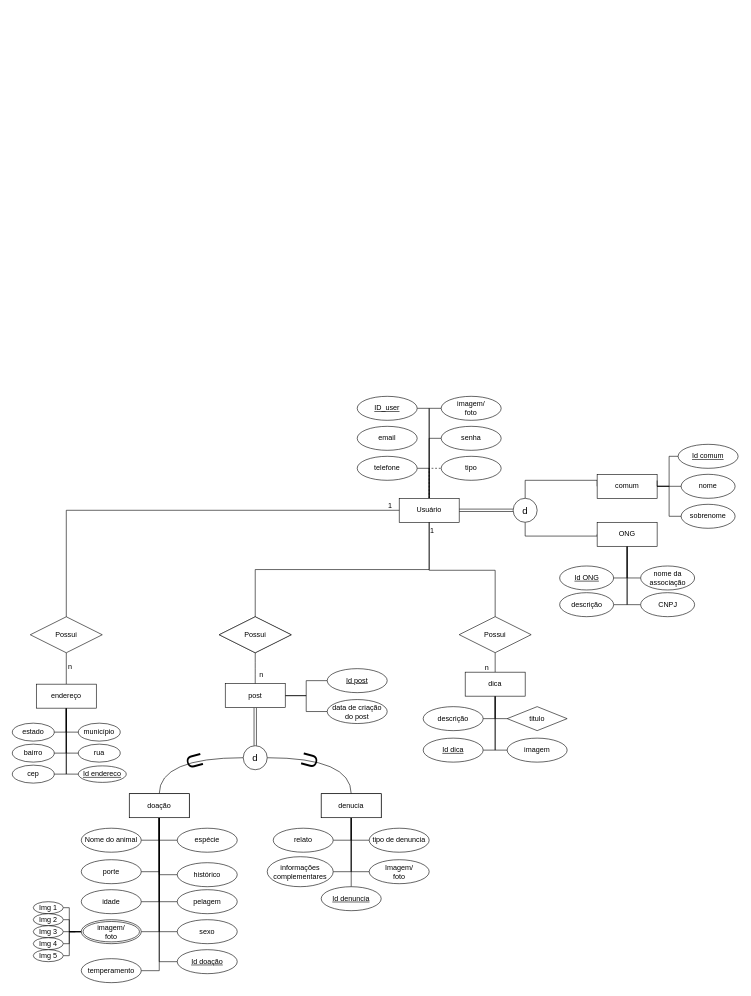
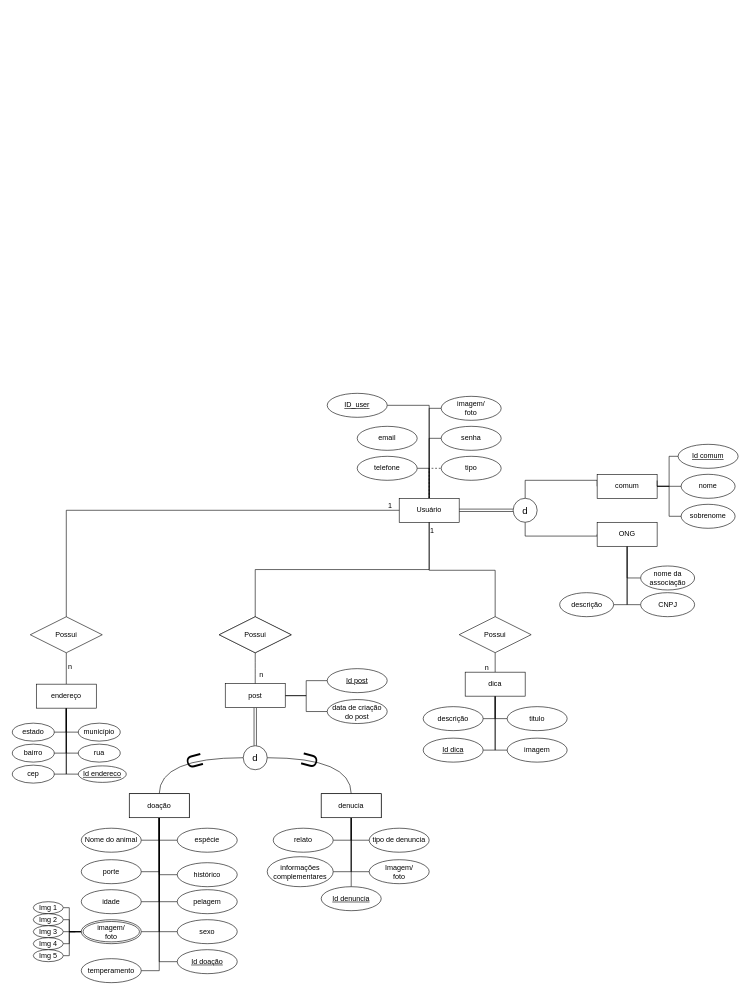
- <mxCell id="85" value="ID_user" style="ellipse;whiteSpace=wrap;html=1;align=center;fontStyle=4;" parent="1" vertex="1"><mxGeometry x="595" y="660" width="100" height="40" as="geometry" /></mxCell>
+ <mxCell id="85" value="ID_user" style="ellipse;whiteSpace=wrap;html=1;align=center;fontStyle=4;" parent="1" vertex="1"><mxGeometry x="545" y="655" width="100" height="40" as="geometry" /></mxCell>
- <mxCell id="133" value="Id ONG" style="ellipse;whiteSpace=wrap;html=1;align=center;fontStyle=4;" vertex="1" parent="1"><mxGeometry x="932.5" y="942.84" width="90" height="40" as="geometry" /></mxCell>
- <mxCell id="70" style="edgeStyle=orthogonalEdgeStyle;rounded=0;orthogonalLoop=1;jettySize=auto;html=1;entryX=1;entryY=0.5;entryDx=0;entryDy=0;endArrow=none;endFill=0;" edge="1" parent="1" source="73" target="133"><mxGeometry relative="1" as="geometry" /></mxCell>
- <mxCell id="62" value="titulo" style="rhombus;whiteSpace=wrap;html=1;align=center;" parent="1" vertex="1"><mxGeometry x="845" y="1177.34" width="100" height="40" as="geometry" /></mxCell>
+ <mxCell id="62" value="titulo" style="ellipse;whiteSpace=wrap;html=1;align=center;" parent="1" vertex="1"><mxGeometry x="845" y="1177.34" width="100" height="40" as="geometry" /></mxCell>
